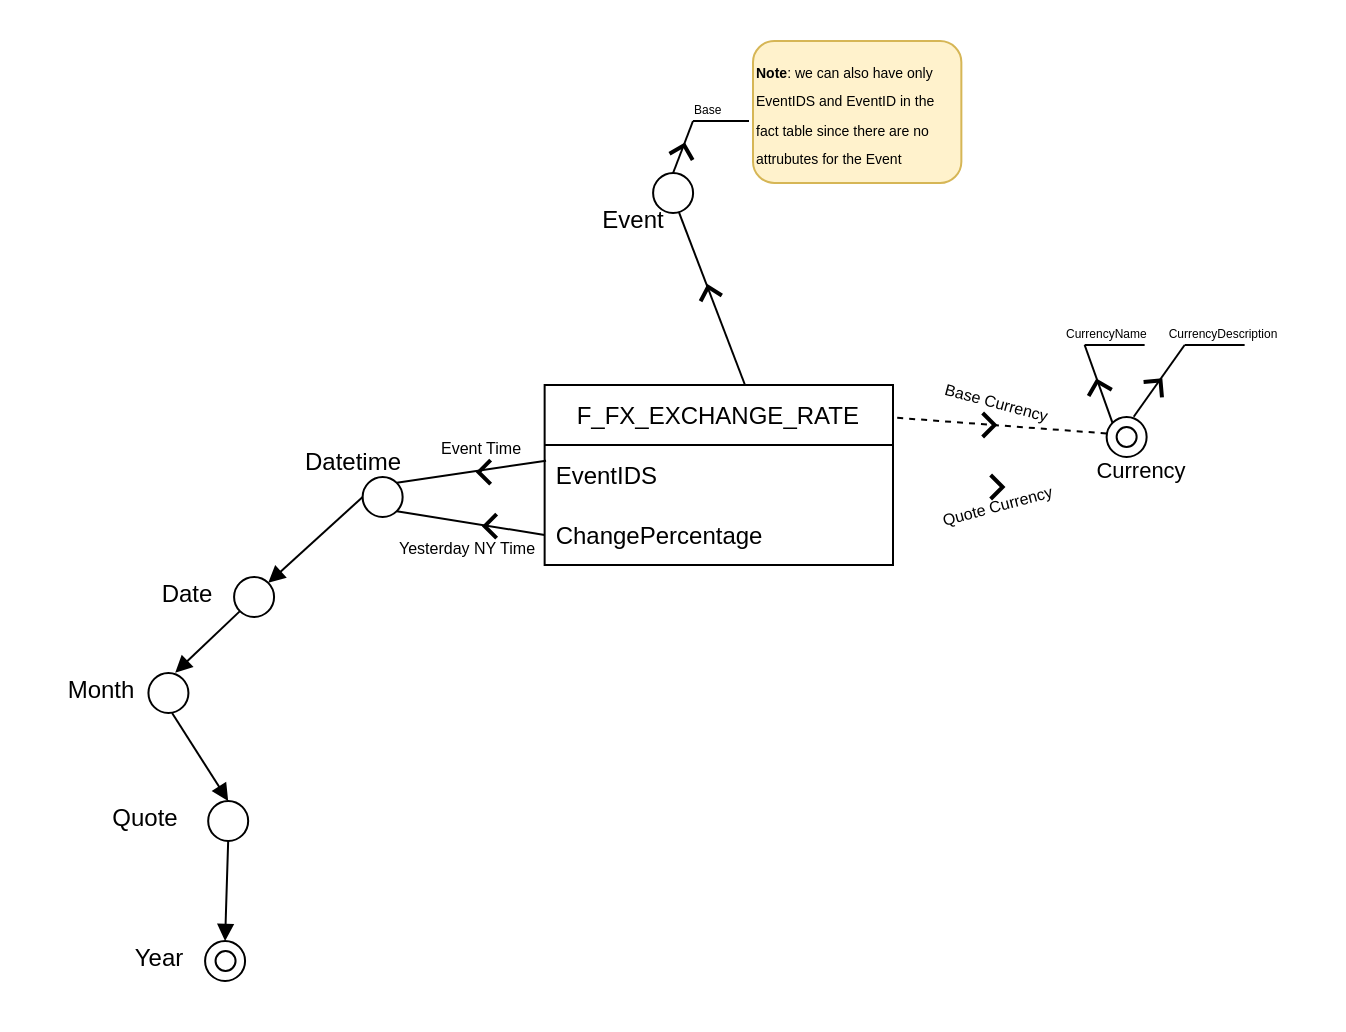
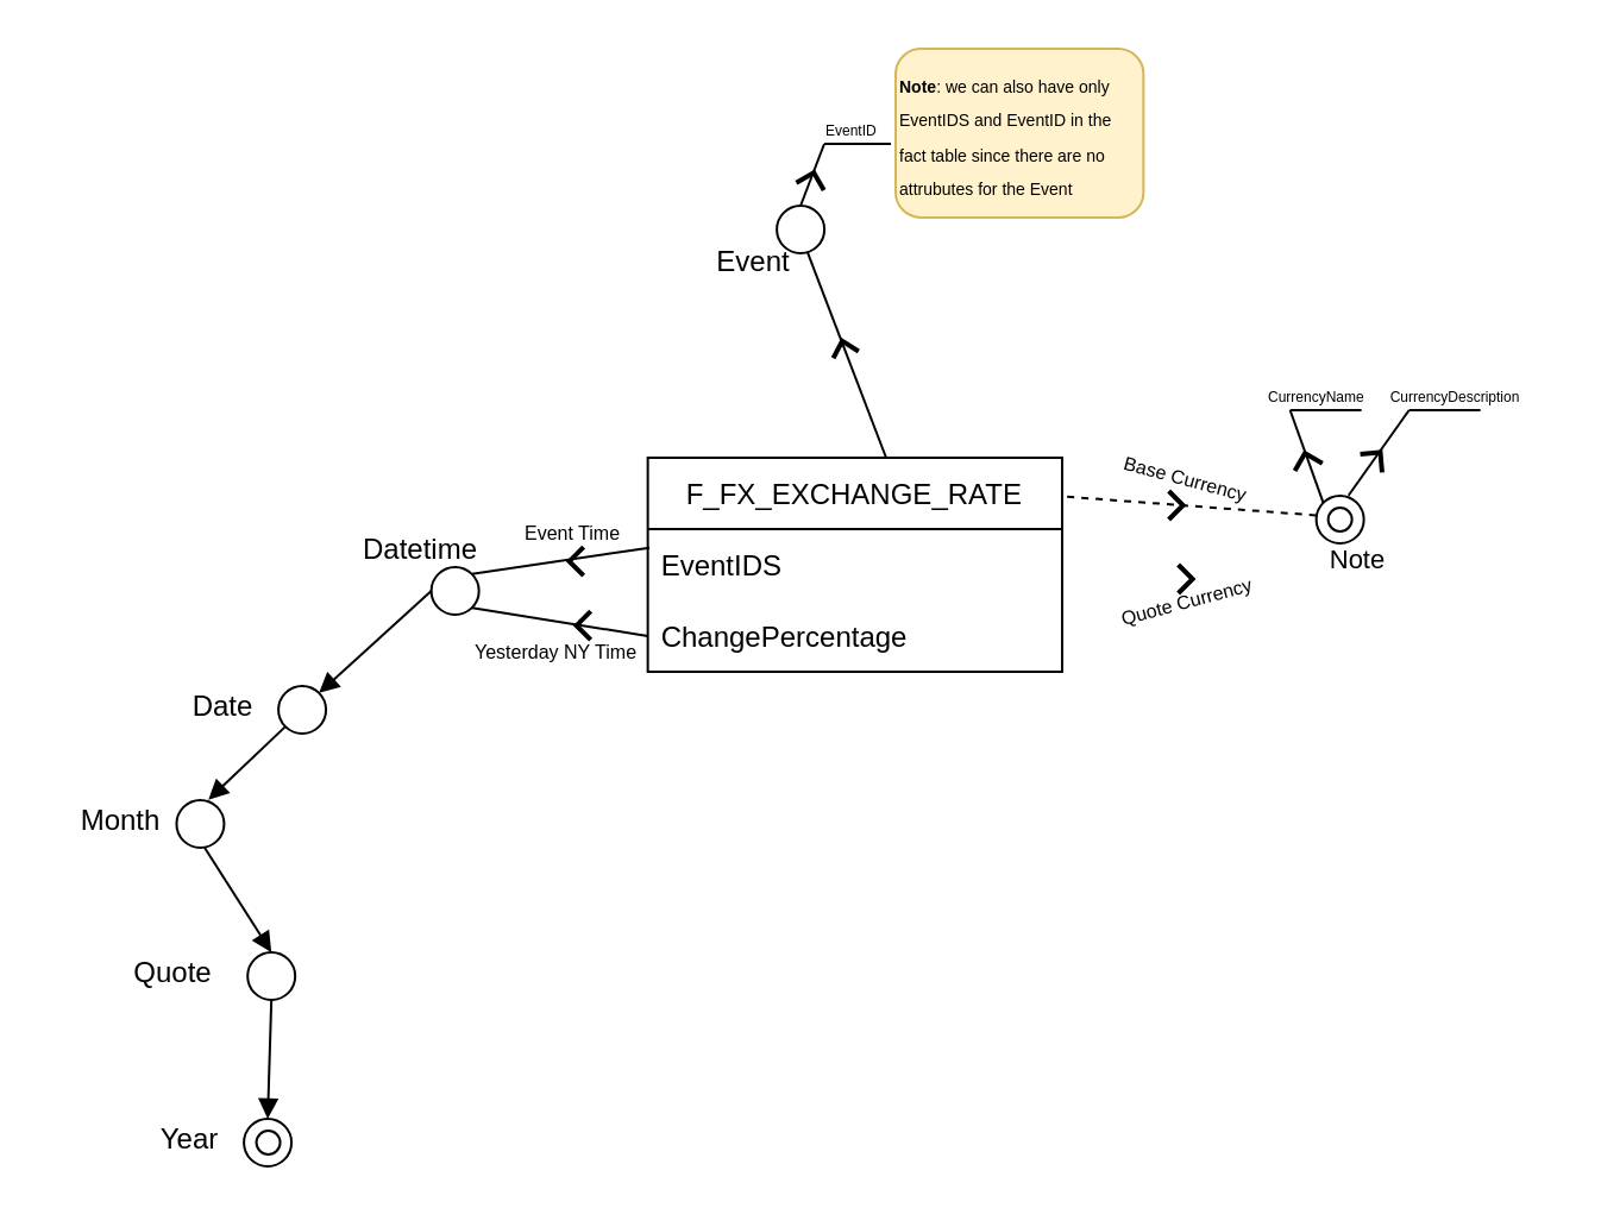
- <mxCell id="56" value="Base" style="text;whiteSpace=wrap;html=1;fontSize=6;" vertex="1" parent="1"><mxGeometry x="344.82" y="45" width="57" height="12" as="geometry" /></mxCell>
+ <mxCell id="56" value="EventID" style="text;whiteSpace=wrap;html=1;fontSize=6;" vertex="1" parent="1"><mxGeometry x="344.82" y="45" width="57" height="12" as="geometry" /></mxCell>
- <mxCell id="34" value="&lt;font style=&quot;font-size: 11px;&quot;&gt;Currency&lt;br&gt;&lt;/font&gt;" style="text;html=1;align=center;verticalAlign=middle;resizable=0;points=[];autosize=1;strokeColor=none;fillColor=none;fontSize=8;" vertex="1" parent="1"><mxGeometry x="534.82" y="220" width="70" height="30" as="geometry" /></mxCell>
+ <mxCell id="34" value="&lt;font style=&quot;font-size: 11px;&quot;&gt;Note&lt;br&gt;&lt;/font&gt;" style="text;html=1;align=center;verticalAlign=middle;resizable=0;points=[];autosize=1;strokeColor=none;fillColor=none;fontSize=8;" vertex="1" parent="1"><mxGeometry x="534.82" y="220" width="70" height="30" as="geometry" /></mxCell>
